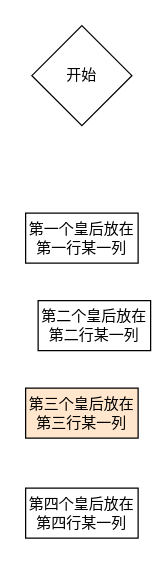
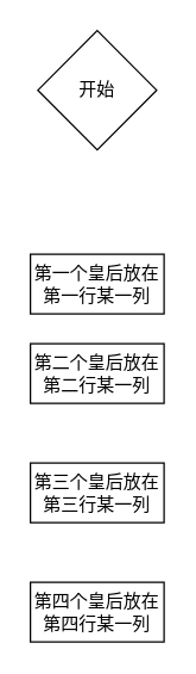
- <mxCell id="4" value="第二个皇后放在第二行某一列" style="rounded=0;whiteSpace=wrap;html=1;" vertex="1" parent="1"><mxGeometry x="30" y="240" width="90" height="40" as="geometry" /></mxCell>
+ <mxCell id="4" value="第二个皇后放在第二行某一列" style="rounded=0;whiteSpace=wrap;html=1;" vertex="1" parent="1"><mxGeometry x="20" y="230" width="90" height="40" as="geometry" /></mxCell>
- <mxCell id="5" value="第三个皇后放在第三行某一列" style="rounded=0;whiteSpace=wrap;html=1;fillColor=#ffe6cc;" vertex="1" parent="1"><mxGeometry x="20" y="310" width="90" height="40" as="geometry" /></mxCell>
+ <mxCell id="5" value="第三个皇后放在第三行某一列" style="rounded=0;whiteSpace=wrap;html=1;" vertex="1" parent="1"><mxGeometry x="20" y="310" width="90" height="40" as="geometry" /></mxCell>
